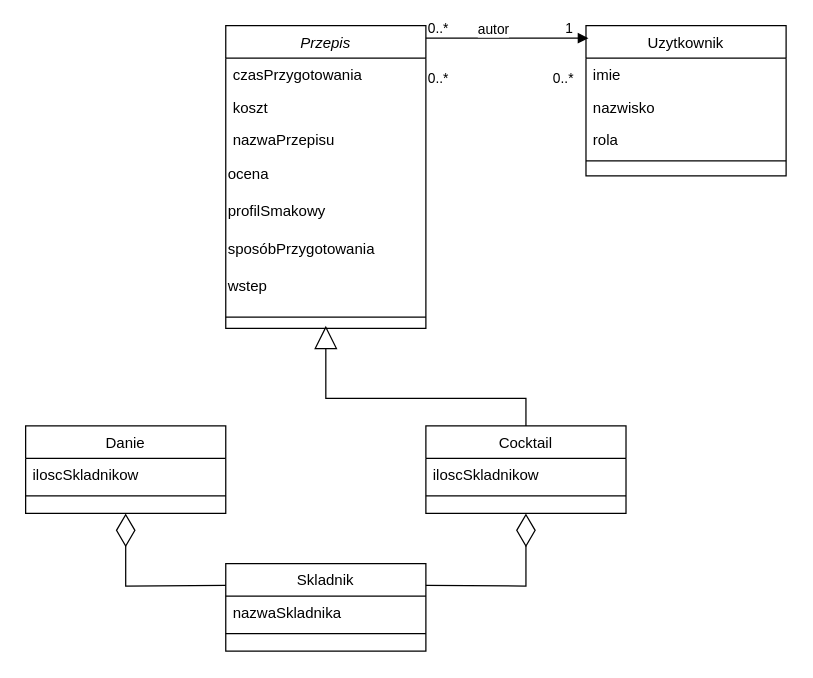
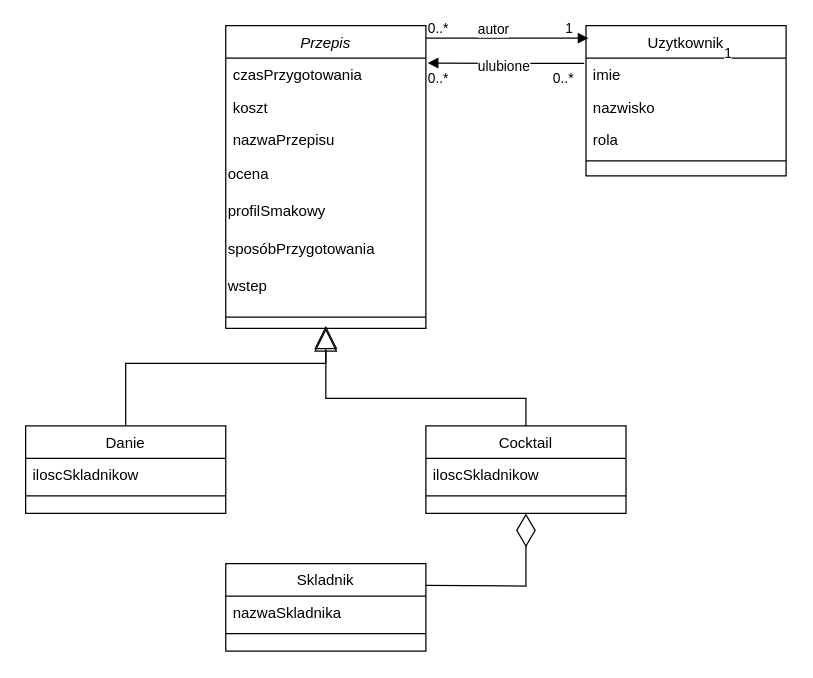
+ <mxCell id="32" value="ulubione" style="endArrow=block;endFill=1;html=1;edgeStyle=orthogonalEdgeStyle;align=left;verticalAlign=top;rounded=0;entryX=1.009;entryY=0.146;entryDx=0;entryDy=0;entryPerimeter=0;exitX=-0.009;exitY=0.159;exitDx=0;exitDy=0;exitPerimeter=0;" edge="1" parent="1" source="12" target="3"><mxGeometry x="0.385" y="-10" relative="1" as="geometry"><mxPoint x="410" y="50" as="sourcePoint" /><mxPoint x="468" y="50" as="targetPoint" /><mxPoint as="offset" /></mxGeometry></mxCell>
+ <mxCell id="33" value="1" style="edgeLabel;resizable=0;html=1;align=left;verticalAlign=bottom;" connectable="0" vertex="1" parent="32"><mxGeometry x="-1" relative="1" as="geometry"><mxPoint x="110" as="offset" /></mxGeometry></mxCell>
+ <mxCell id="25" value="" style="endArrow=block;endSize=16;endFill=0;html=1;rounded=0;exitX=0.5;exitY=0;exitDx=0;exitDy=0;entryX=0.5;entryY=1;entryDx=0;entryDy=0;" edge="1" parent="1" source="19" target="2"><mxGeometry width="160" relative="1" as="geometry"><mxPoint x="290" y="240" as="sourcePoint" /><mxPoint x="450" y="240" as="targetPoint" /><Array as="points"><mxPoint x="100" y="290" /><mxPoint x="260" y="290" /></Array></mxGeometry></mxCell>
- <mxCell id="27" value="" style="endArrow=diamondThin;endFill=0;endSize=24;html=1;rounded=0;entryX=0.5;entryY=1;entryDx=0;entryDy=0;exitX=0;exitY=0.25;exitDx=0;exitDy=0;" edge="1" parent="1" source="16" target="19"><mxGeometry width="160" relative="1" as="geometry"><mxPoint x="-70" y="470" as="sourcePoint" /><mxPoint x="90" y="470" as="targetPoint" /><Array as="points"><mxPoint x="100" y="468" /></Array></mxGeometry></mxCell>
